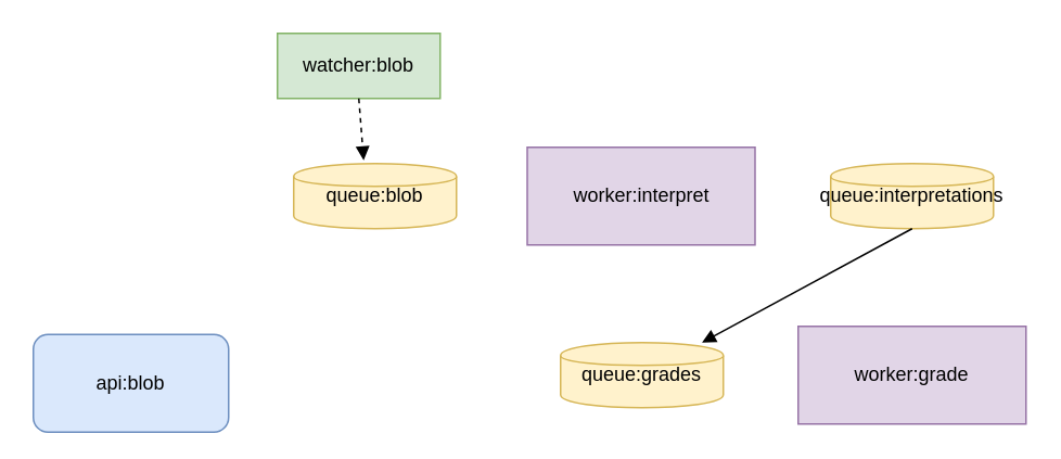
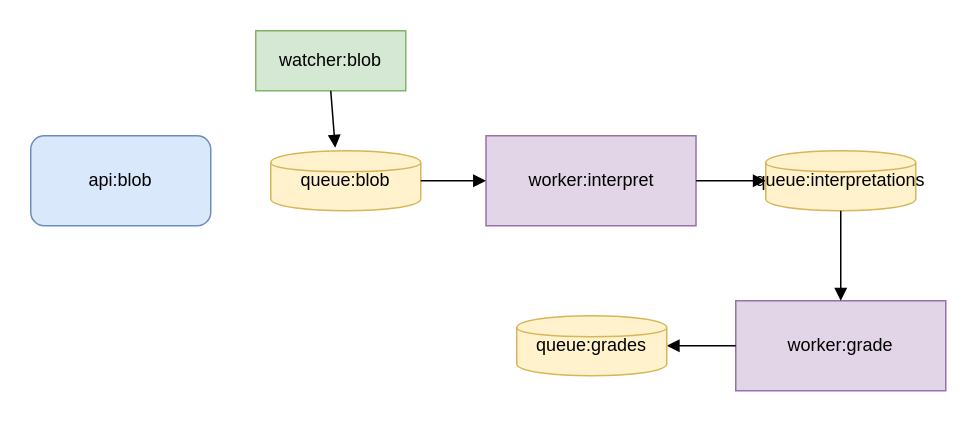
- <mxCell id="13" style="endArrow=block;html=1;strokeColor=#000000;entryX=0.43;entryY=-0.05;entryDx=0;entryDy=0;entryPerimeter=0;exitX=0.5;exitY=1;exitDx=0;exitDy=0;dashed=1;" edge="1" parent="1" source="12" target="3"><mxGeometry relative="1" as="geometry"><mxPoint x="160" y="80" as="sourcePoint" /><mxPoint x="200" y="80" as="targetPoint" /></mxGeometry></mxCell>
+ <mxCell id="13" style="endArrow=block;html=1;strokeColor=#000000;entryX=0.43;entryY=-0.05;entryDx=0;entryDy=0;entryPerimeter=0;exitX=0.5;exitY=1;exitDx=0;exitDy=0;" edge="1" parent="1" source="12" target="3"><mxGeometry relative="1" as="geometry"><mxPoint x="160" y="80" as="sourcePoint" /><mxPoint x="200" y="80" as="targetPoint" /></mxGeometry></mxCell>
+ <mxCell id="5" style="endArrow=block;html=1;strokeColor=#000000;" parent="1" source="3" target="4" edge="1"><mxGeometry relative="1" as="geometry" /></mxCell>
+ <mxCell id="6" style="endArrow=block;html=1;strokeColor=#000000;entryX=0;entryY=0.5;entryDx=0;entryDy=0;" parent="1" source="4" target="7" edge="1"><mxGeometry relative="1" as="geometry" /></mxCell>
- <mxCell id="9" style="endArrow=block;html=1;strokeColor=#000000;exitX=0.5;exitY=1;exitDx=0;exitDy=0;" parent="1" source="7" target="11" edge="1"><mxGeometry relative="1" as="geometry"><mxPoint x="100" y="360" as="sourcePoint" /></mxGeometry></mxCell>
+ <mxCell id="9" style="endArrow=block;html=1;strokeColor=#000000;exitX=0.5;exitY=1;exitDx=0;exitDy=0;" parent="1" source="7" target="8" edge="1"><mxGeometry relative="1" as="geometry"><mxPoint x="100" y="360" as="sourcePoint" /></mxGeometry></mxCell>
+ <mxCell id="10" style="endArrow=block;html=1;strokeColor=#000000;entryX=1;entryY=0.5;entryDx=0;entryDy=0;exitX=0;exitY=0.5;exitDx=0;exitDy=0;" parent="1" source="8" target="11" edge="1"><mxGeometry relative="1" as="geometry" /></mxCell>
- <mxCell id="2" value="api:blob" style="rounded=1;whiteSpace=wrap;html=1;fillColor=#dae8fc;strokeColor=#6c8ebf;direction=west;" parent="1" vertex="1"><mxGeometry x="20" y="205" width="120" height="60" as="geometry" /></mxCell>
+ <mxCell id="2" value="api:blob" style="rounded=1;whiteSpace=wrap;html=1;fillColor=#dae8fc;strokeColor=#6c8ebf;direction=west;" parent="1" vertex="1"><mxGeometry x="20" y="90" width="120" height="60" as="geometry" /></mxCell>
